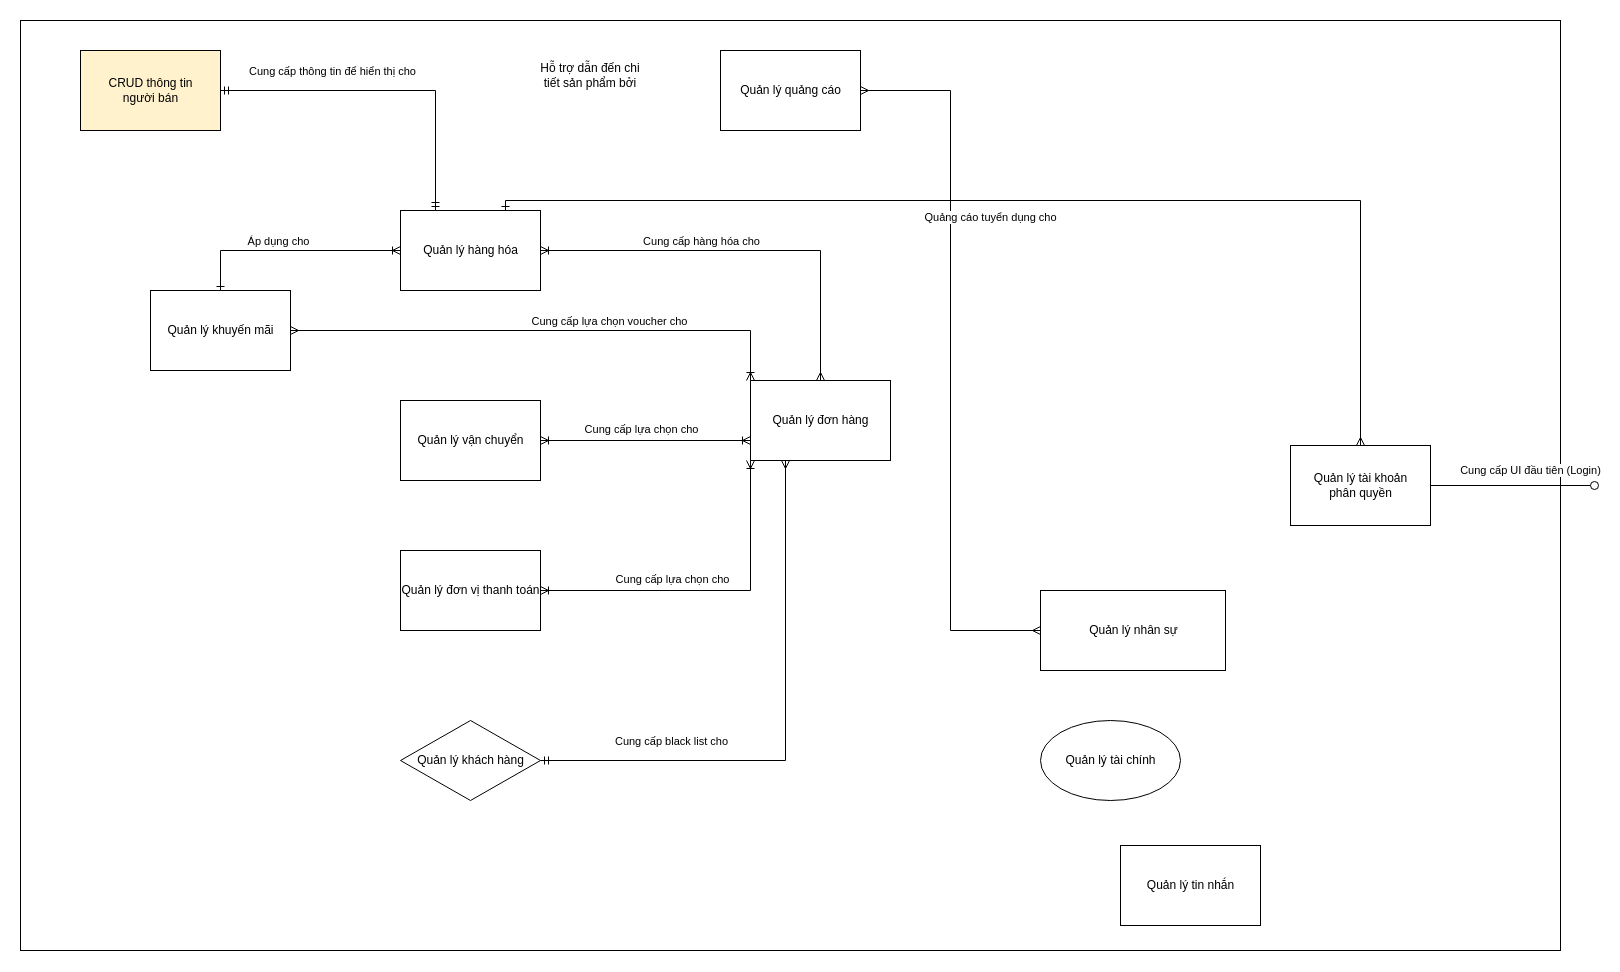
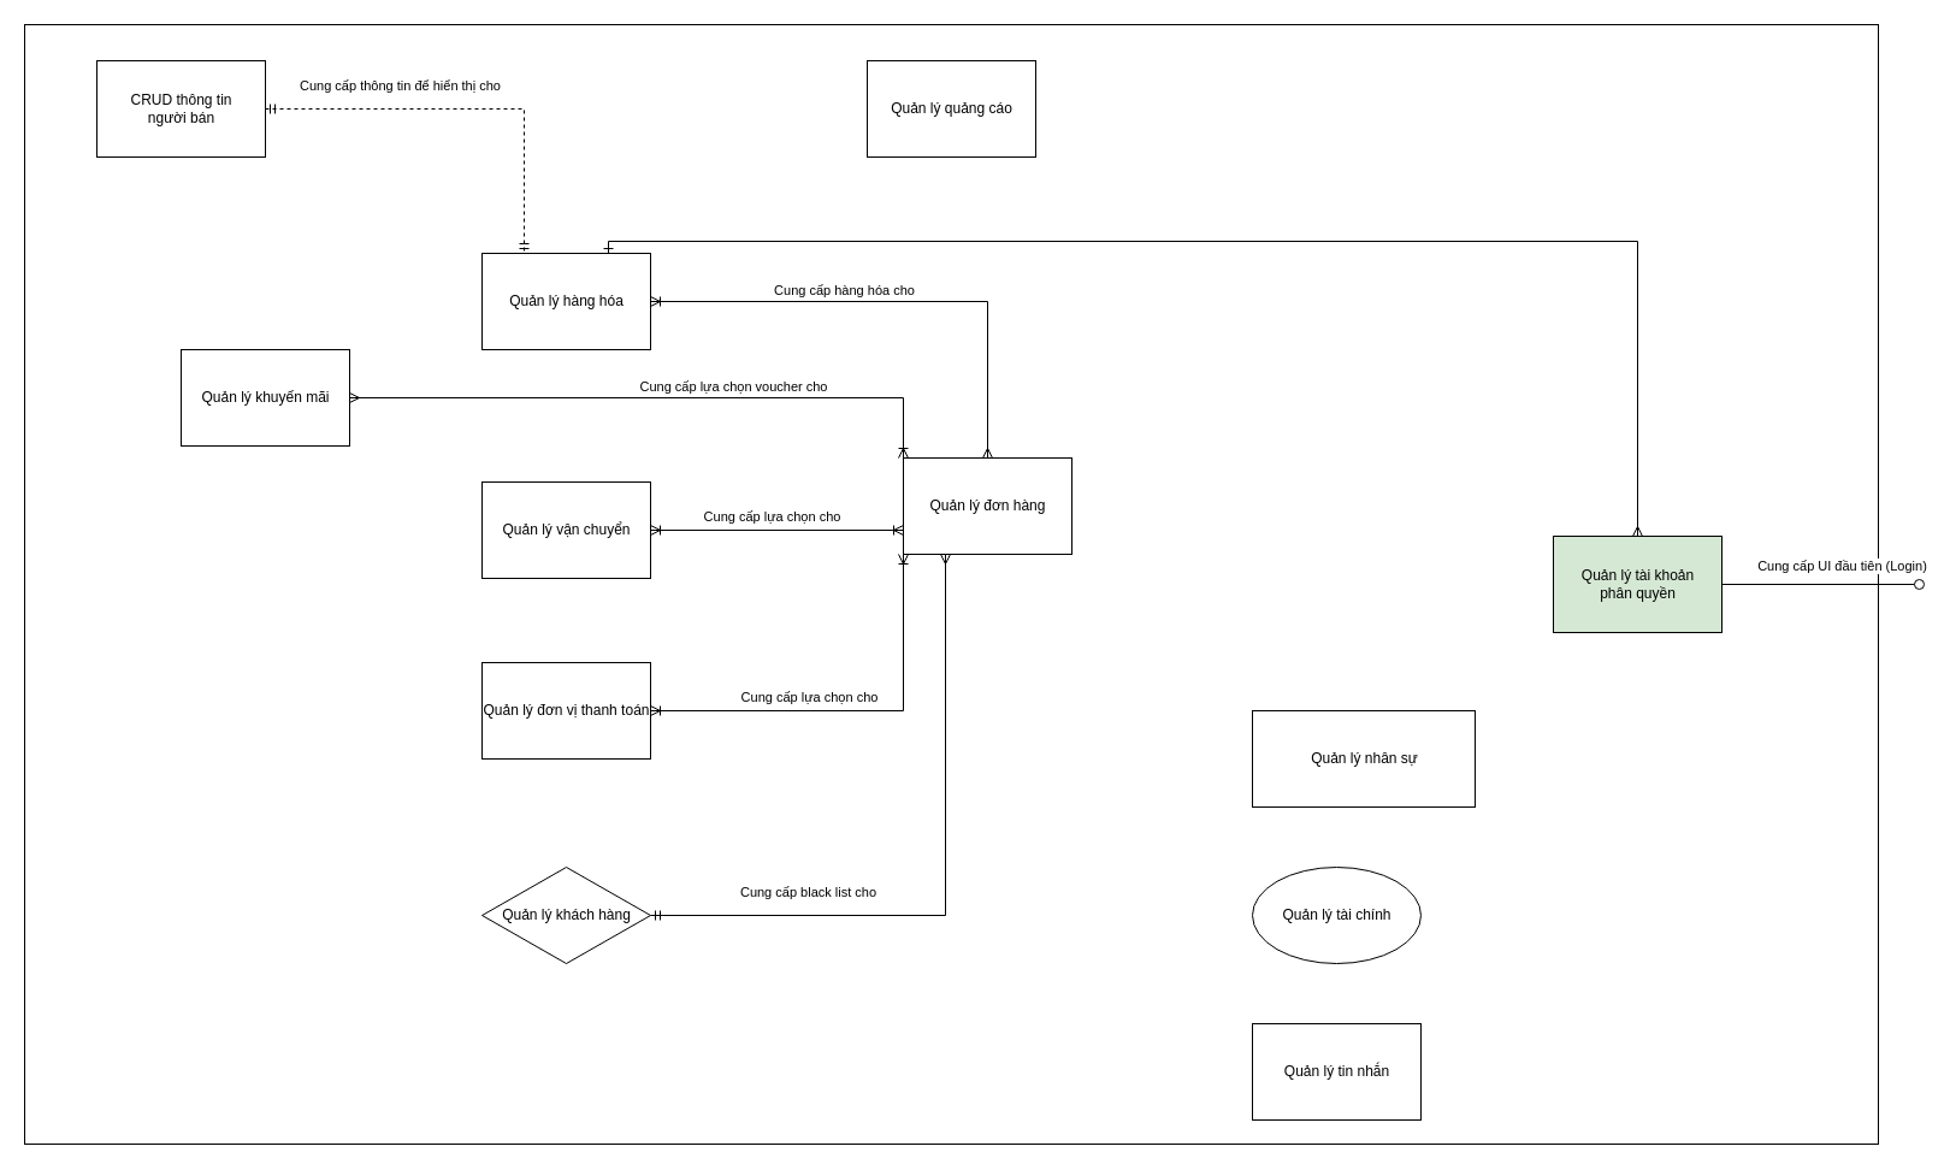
- <mxCell id="32" value="Hỗ trợ dẫn đến chi tiết sản phẩm bởi" style="text;html=1;strokeColor=none;fillColor=none;align=center;verticalAlign=middle;whiteSpace=wrap;rounded=0;" vertex="1" parent="1"><mxGeometry x="530" y="60" width="120" height="30" as="geometry" /></mxCell>
- <mxCell id="13" value="CRUD thông tin &lt;br&gt;người bán" style="html=1;fillColor=#fff2cc;" vertex="1" parent="1"><mxGeometry x="80" y="50" width="140" height="80" as="geometry" /></mxCell>
+ <mxCell id="13" value="CRUD thông tin &lt;br&gt;người bán" style="html=1;" vertex="1" parent="1"><mxGeometry x="80" y="50" width="140" height="80" as="geometry" /></mxCell>
- <mxCell id="27" value="" style="endArrow=ERmandOne;html=1;rounded=0;edgeStyle=orthogonalEdgeStyle;entryX=0.25;entryY=0;entryDx=0;entryDy=0;exitX=1;exitY=0.5;exitDx=0;exitDy=0;endFill=0;startArrow=ERmandOne;startFill=0;" edge="1" parent="1" source="13" target="5"><mxGeometry width="50" height="50" relative="1" as="geometry"><mxPoint x="450" y="390" as="sourcePoint" /><mxPoint x="500" y="340" as="targetPoint" /></mxGeometry></mxCell>
+ <mxCell id="27" value="" style="endArrow=ERmandOne;html=1;rounded=0;edgeStyle=orthogonalEdgeStyle;entryX=0.25;entryY=0;entryDx=0;entryDy=0;exitX=1;exitY=0.5;exitDx=0;exitDy=0;endFill=0;startArrow=ERmandOne;startFill=0;dashed=1;" edge="1" parent="1" source="13" target="5"><mxGeometry width="50" height="50" relative="1" as="geometry"><mxPoint x="450" y="390" as="sourcePoint" /><mxPoint x="500" y="340" as="targetPoint" /></mxGeometry></mxCell>
- <mxCell id="17" value="" style="endArrow=ERoneToMany;html=1;rounded=0;edgeStyle=orthogonalEdgeStyle;exitX=0.5;exitY=0;exitDx=0;exitDy=0;entryX=0;entryY=0.5;entryDx=0;entryDy=0;startArrow=ERone;startFill=0;endFill=0;" edge="1" parent="1" source="9" target="5"><mxGeometry width="50" height="50" relative="1" as="geometry"><mxPoint x="720" y="370" as="sourcePoint" /><mxPoint x="770" y="320" as="targetPoint" /></mxGeometry></mxCell>
- <mxCell id="18" value="Áp dụng cho" style="edgeLabel;html=1;align=center;verticalAlign=middle;resizable=0;points=[];" vertex="1" connectable="0" parent="17"><mxGeometry x="-0.214" y="2" relative="1" as="geometry"><mxPoint x="11" y="-8" as="offset" /></mxGeometry></mxCell>
- <mxCell id="23" value="" style="endArrow=ERmany;html=1;rounded=0;edgeStyle=orthogonalEdgeStyle;entryX=0;entryY=0.5;entryDx=0;entryDy=0;exitX=1;exitY=0.5;exitDx=0;exitDy=0;startArrow=ERmany;startFill=0;endFill=0;" edge="1" parent="1" source="12" target="4"><mxGeometry width="50" height="50" relative="1" as="geometry"><mxPoint x="880" y="480" as="sourcePoint" /><mxPoint x="930" y="430" as="targetPoint" /></mxGeometry></mxCell>
- <mxCell id="24" value="Quảng cáo tuyển dụng cho" style="edgeLabel;html=1;align=center;verticalAlign=middle;resizable=0;points=[];" vertex="1" connectable="0" parent="23"><mxGeometry x="-0.374" y="1" relative="1" as="geometry"><mxPoint x="38" y="-9" as="offset" /></mxGeometry></mxCell>
- <mxCell id="14" value="Quản lý tài khoản&lt;br&gt;phân quyền" style="html=1;" vertex="1" parent="1"><mxGeometry x="1290" y="445" width="140" height="80" as="geometry" /></mxCell>
+ <mxCell id="14" value="Quản lý tài khoản&lt;br&gt;phân quyền" style="html=1;fillColor=#d5e8d4;" vertex="1" parent="1"><mxGeometry x="1290" y="445" width="140" height="80" as="geometry" /></mxCell>
- <mxCell id="6" value="Quản lý tin nhắn" style="html=1;" vertex="1" parent="1"><mxGeometry x="1120" y="845" width="140" height="80" as="geometry" /></mxCell>
+ <mxCell id="6" value="Quản lý tin nhắn" style="html=1;" vertex="1" parent="1"><mxGeometry x="1040" y="850" width="140" height="80" as="geometry" /></mxCell>
